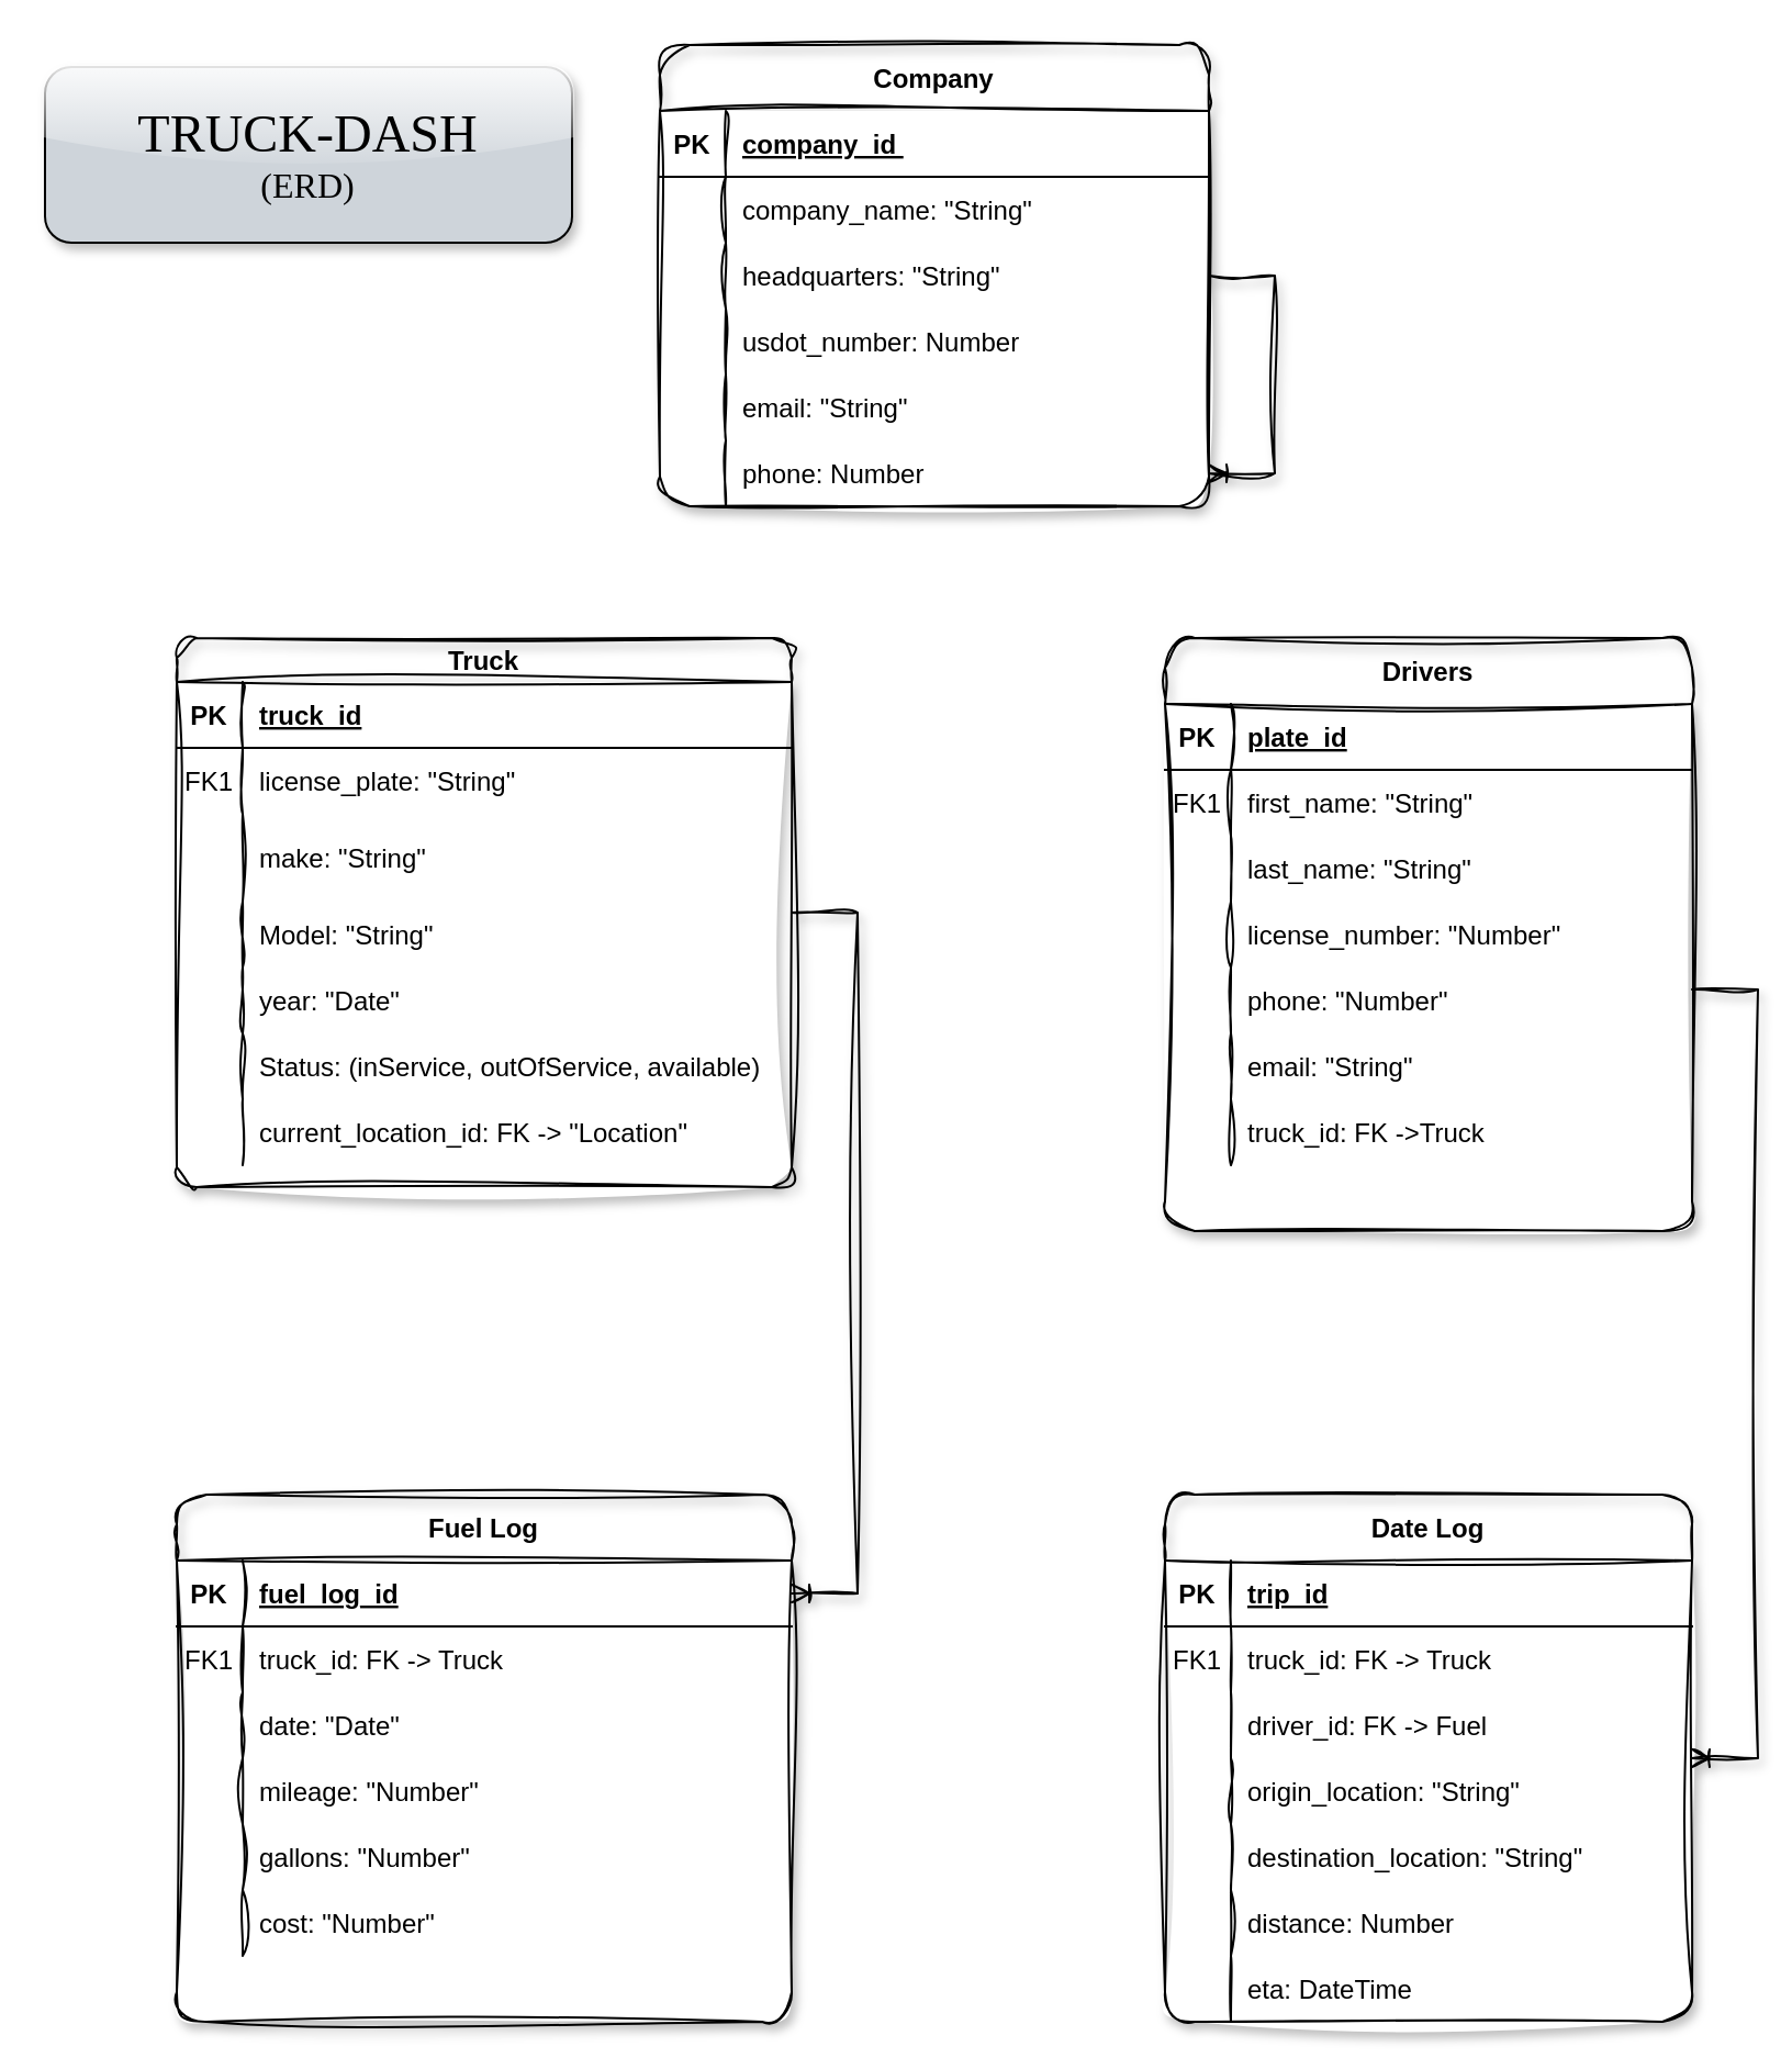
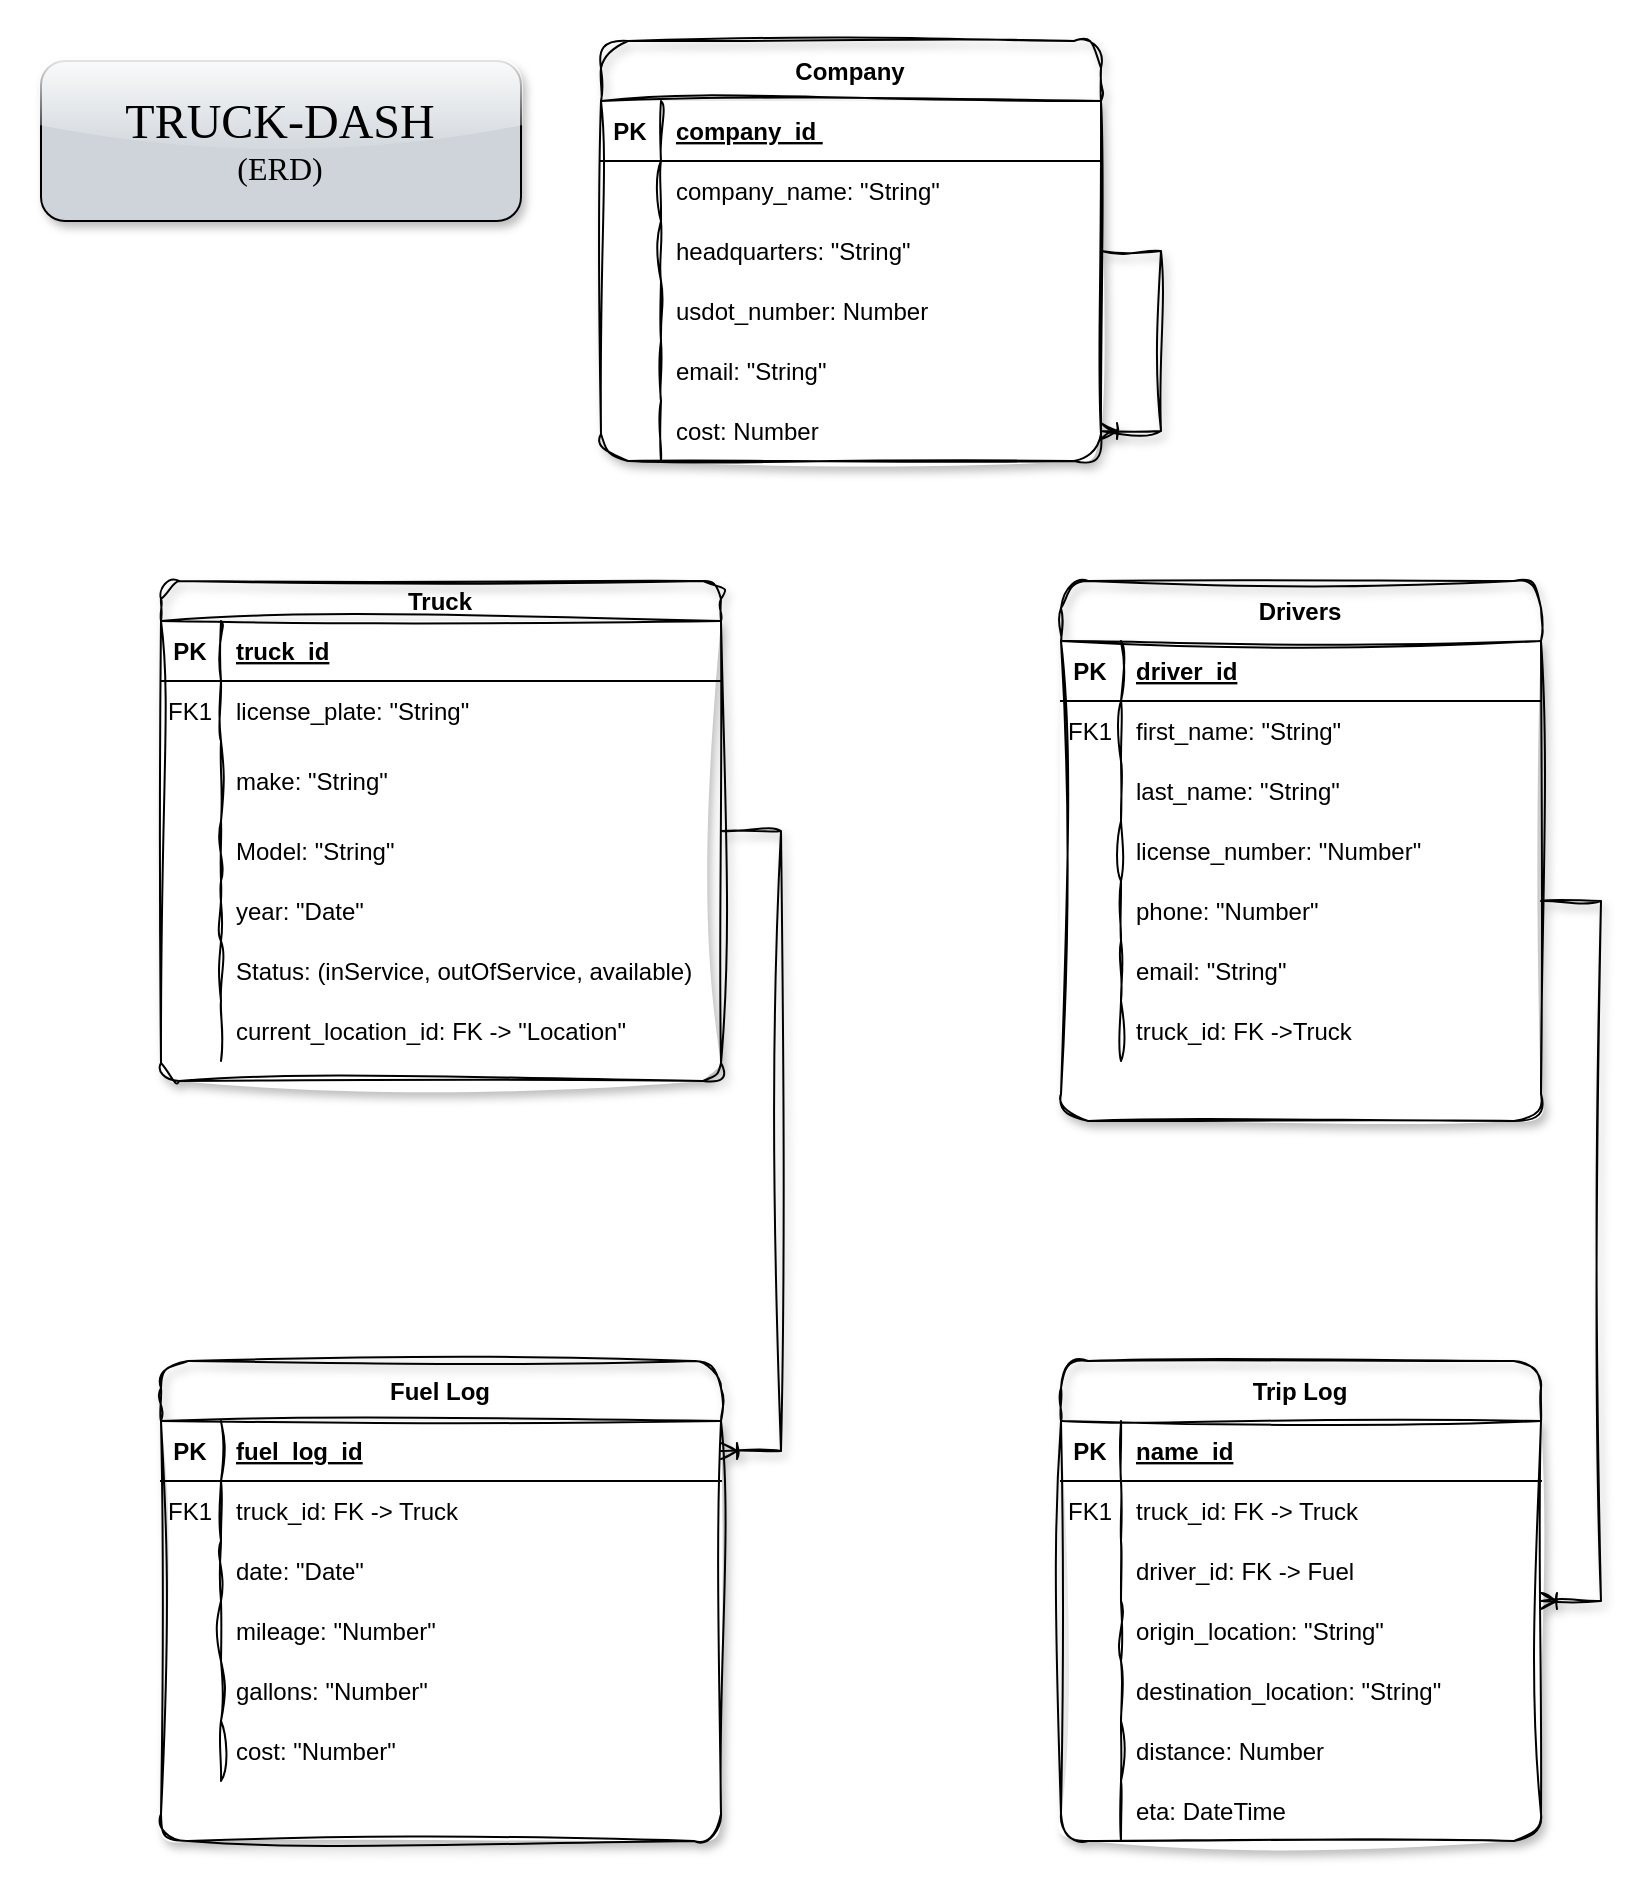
- <mxCell id="66" value="phone: Number" style="shape=partialRectangle;overflow=hidden;connectable=0;fillColor=none;top=0;left=0;bottom=0;right=0;align=left;spacingLeft=6;swimlaneFillColor=default;" vertex="1" parent="64"><mxGeometry x="30" width="220" height="30" as="geometry"><mxRectangle width="220" height="30" as="alternateBounds" /></mxGeometry></mxCell>
+ <mxCell id="66" value="cost: Number" style="shape=partialRectangle;overflow=hidden;connectable=0;fillColor=none;top=0;left=0;bottom=0;right=0;align=left;spacingLeft=6;swimlaneFillColor=default;" vertex="1" parent="64"><mxGeometry x="30" width="220" height="30" as="geometry"><mxRectangle width="220" height="30" as="alternateBounds" /></mxGeometry></mxCell>
- <mxCell id="27" value="plate_id" style="shape=partialRectangle;overflow=hidden;connectable=0;fillColor=none;top=0;left=0;bottom=0;right=0;align=left;spacingLeft=6;fontStyle=5;swimlaneFillColor=default;" parent="25" vertex="1"><mxGeometry x="30" width="210" height="30" as="geometry"><mxRectangle width="210" height="30" as="alternateBounds" /></mxGeometry></mxCell>
+ <mxCell id="27" value="driver_id" style="shape=partialRectangle;overflow=hidden;connectable=0;fillColor=none;top=0;left=0;bottom=0;right=0;align=left;spacingLeft=6;fontStyle=5;swimlaneFillColor=default;" parent="25" vertex="1"><mxGeometry x="30" width="210" height="30" as="geometry"><mxRectangle width="210" height="30" as="alternateBounds" /></mxGeometry></mxCell>
- <mxCell id="88" value="Date Log" style="shape=table;startSize=30;container=1;collapsible=1;childLayout=tableLayout;fixedRows=1;rowLines=0;fontStyle=1;align=center;resizeLast=1;shadow=1;rounded=1;sketch=1;curveFitting=1;jiggle=2;swimlaneFillColor=default;fillColor=none;" vertex="1" parent="1"><mxGeometry x="530" y="680" width="240" height="240" as="geometry" /></mxCell>
+ <mxCell id="88" value="Trip Log" style="shape=table;startSize=30;container=1;collapsible=1;childLayout=tableLayout;fixedRows=1;rowLines=0;fontStyle=1;align=center;resizeLast=1;shadow=1;rounded=1;sketch=1;curveFitting=1;jiggle=2;swimlaneFillColor=default;fillColor=none;" vertex="1" parent="1"><mxGeometry x="530" y="680" width="240" height="240" as="geometry" /></mxCell>
- <mxCell id="91" value="trip_id" style="shape=partialRectangle;overflow=hidden;connectable=0;fillColor=none;top=0;left=0;bottom=0;right=0;align=left;spacingLeft=6;fontStyle=5;swimlaneFillColor=default;" vertex="1" parent="89"><mxGeometry x="30" width="210" height="30" as="geometry"><mxRectangle width="210" height="30" as="alternateBounds" /></mxGeometry></mxCell>
+ <mxCell id="91" value="name_id" style="shape=partialRectangle;overflow=hidden;connectable=0;fillColor=none;top=0;left=0;bottom=0;right=0;align=left;spacingLeft=6;fontStyle=5;swimlaneFillColor=default;" vertex="1" parent="89"><mxGeometry x="30" width="210" height="30" as="geometry"><mxRectangle width="210" height="30" as="alternateBounds" /></mxGeometry></mxCell>
